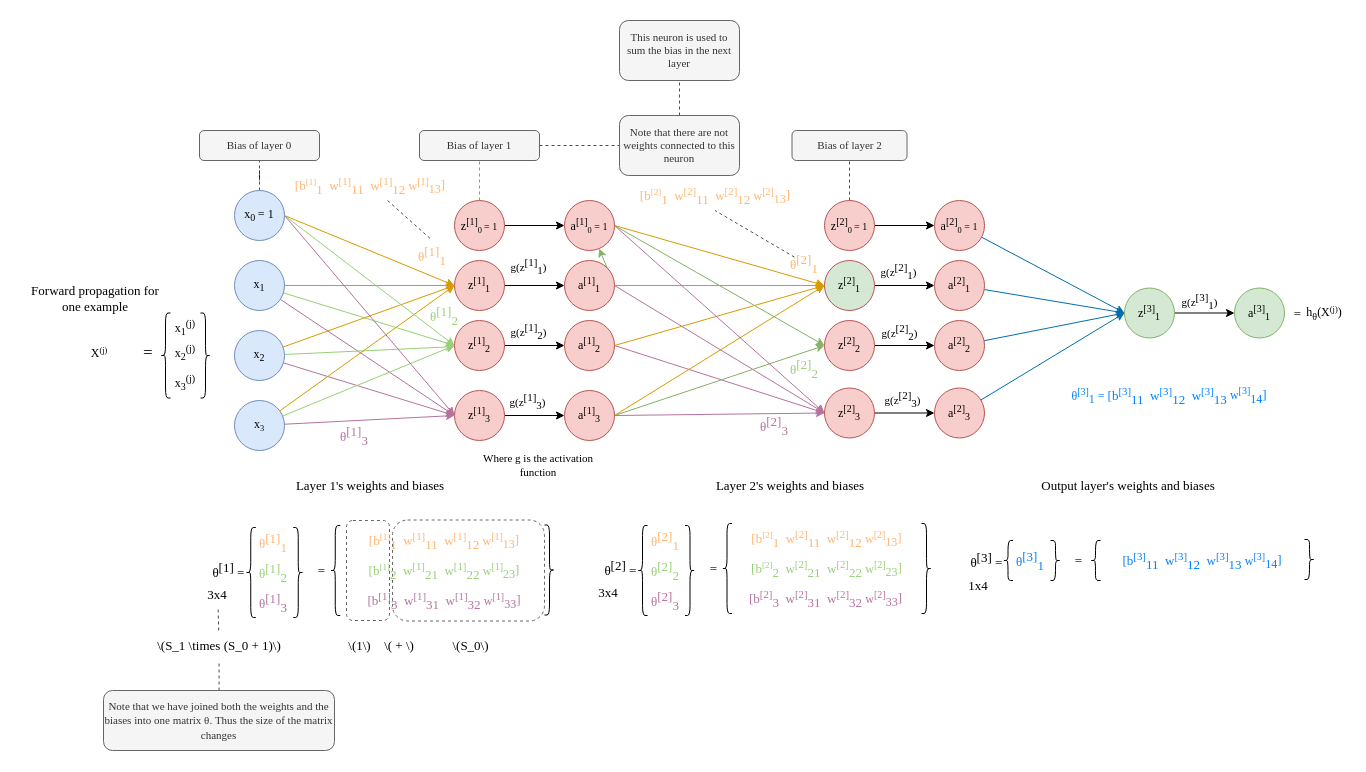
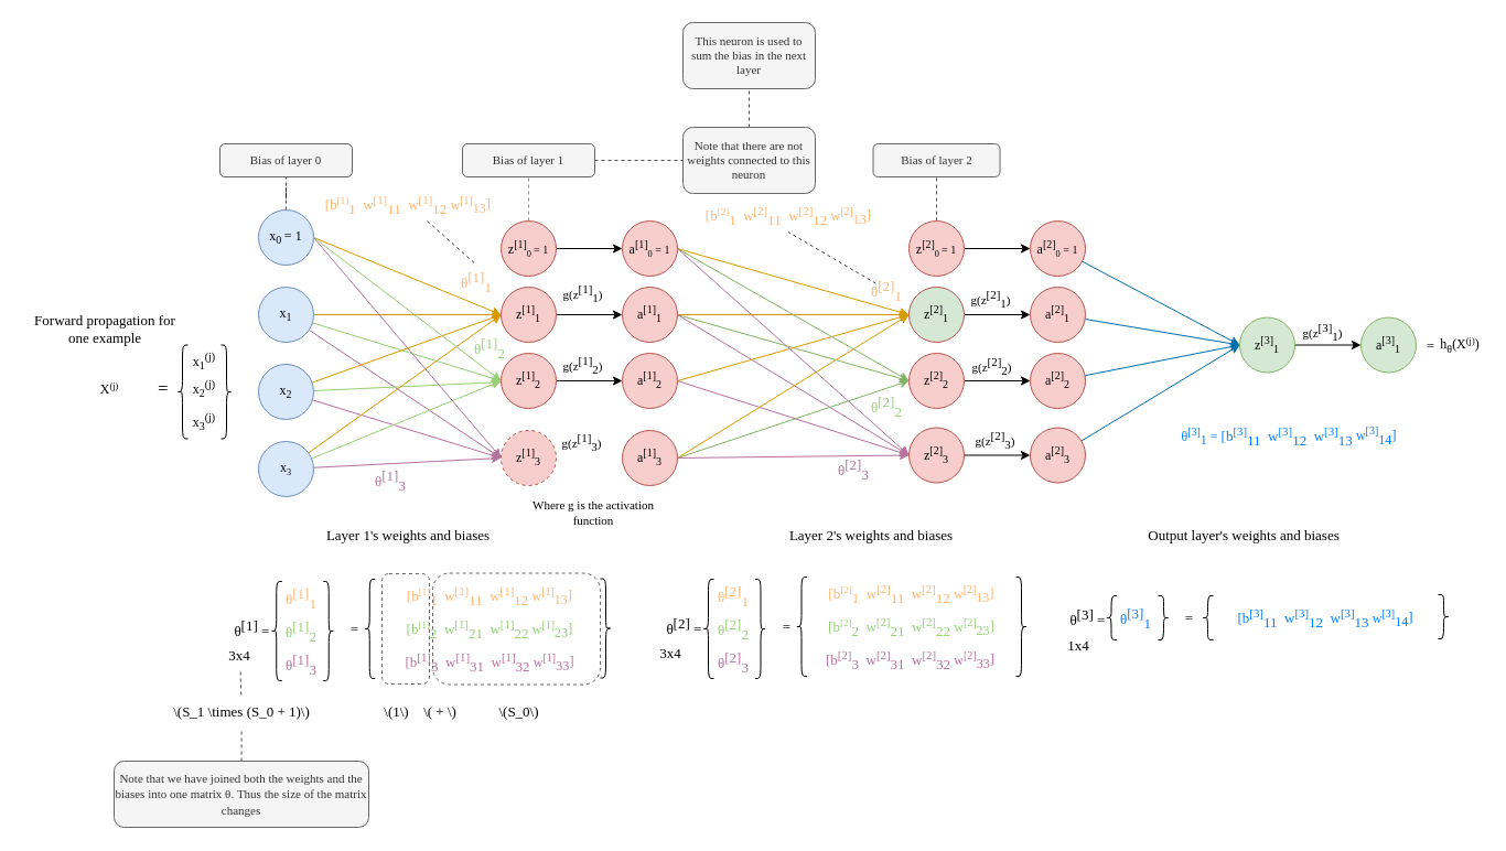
- <mxCell id="17" style="edgeStyle=none;rounded=0;orthogonalLoop=1;jettySize=auto;html=1;fontFamily=Lucida Console;fontSize=13;fontColor=#7F00FF;strokeColor=#82b366;fillColor=#d5e8d4;exitX=1;exitY=0.5;exitDx=0;exitDy=0;" parent="1" source="71" target="74" edge="1"><mxGeometry relative="1" as="geometry"><mxPoint x="604" y="300" as="sourcePoint" /></mxGeometry></mxCell>
+ <mxCell id="17" style="edgeStyle=none;rounded=0;orthogonalLoop=1;jettySize=auto;html=1;entryX=0;entryY=0.5;entryDx=0;entryDy=0;fontFamily=Lucida Console;fontSize=13;fontColor=#7F00FF;strokeColor=#82b366;fillColor=#d5e8d4;exitX=1;exitY=0.5;exitDx=0;exitDy=0;" parent="1" source="71" target="49" edge="1"><mxGeometry relative="1" as="geometry"><mxPoint x="604" y="300" as="sourcePoint" /></mxGeometry></mxCell>
- <mxCell id="32" value="z&lt;sup&gt;[1]&lt;/sup&gt;&lt;sub&gt;3&lt;/sub&gt;" style="ellipse;whiteSpace=wrap;html=1;aspect=fixed;fontFamily=Lucida Console;fillColor=#f8cecc;strokeColor=#b85450;" parent="1" vertex="1"><mxGeometry x="454" y="390" width="50" height="50" as="geometry" /></mxCell>
+ <mxCell id="32" value="z&lt;sup&gt;[1]&lt;/sup&gt;&lt;sub&gt;3&lt;/sub&gt;" style="ellipse;whiteSpace=wrap;html=1;aspect=fixed;fontFamily=Lucida Console;fillColor=#f8cecc;strokeColor=#b85450;dashed=1;" parent="1" vertex="1"><mxGeometry x="454" y="390" width="50" height="50" as="geometry" /></mxCell>
- <mxCell id="31" style="edgeStyle=none;rounded=0;orthogonalLoop=1;jettySize=auto;html=1;entryX=0;entryY=0.5;entryDx=0;entryDy=0;fontFamily=Lucida Console;fontSize=13;fontColor=#000000;strokeColor=#000000;" parent="1" source="32" target="73" edge="1"><mxGeometry relative="1" as="geometry" /></mxCell>
